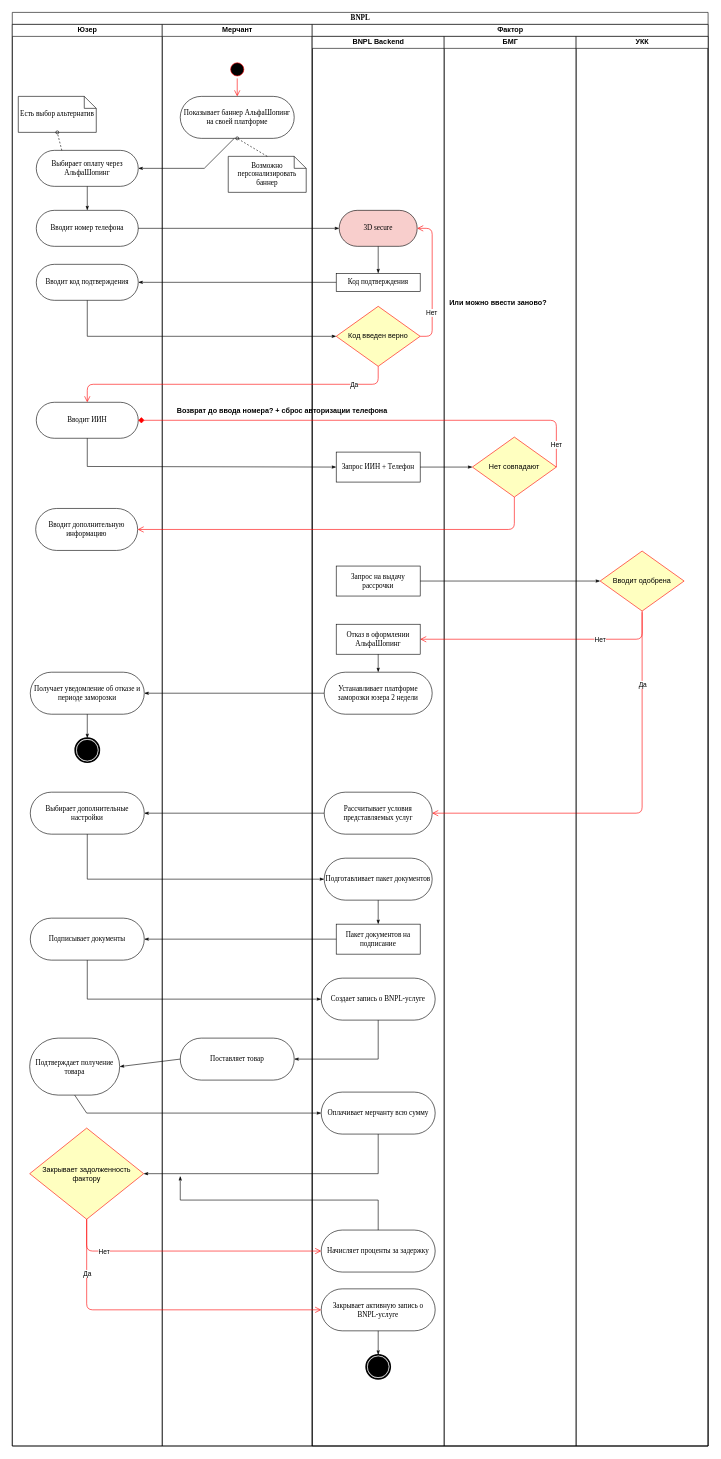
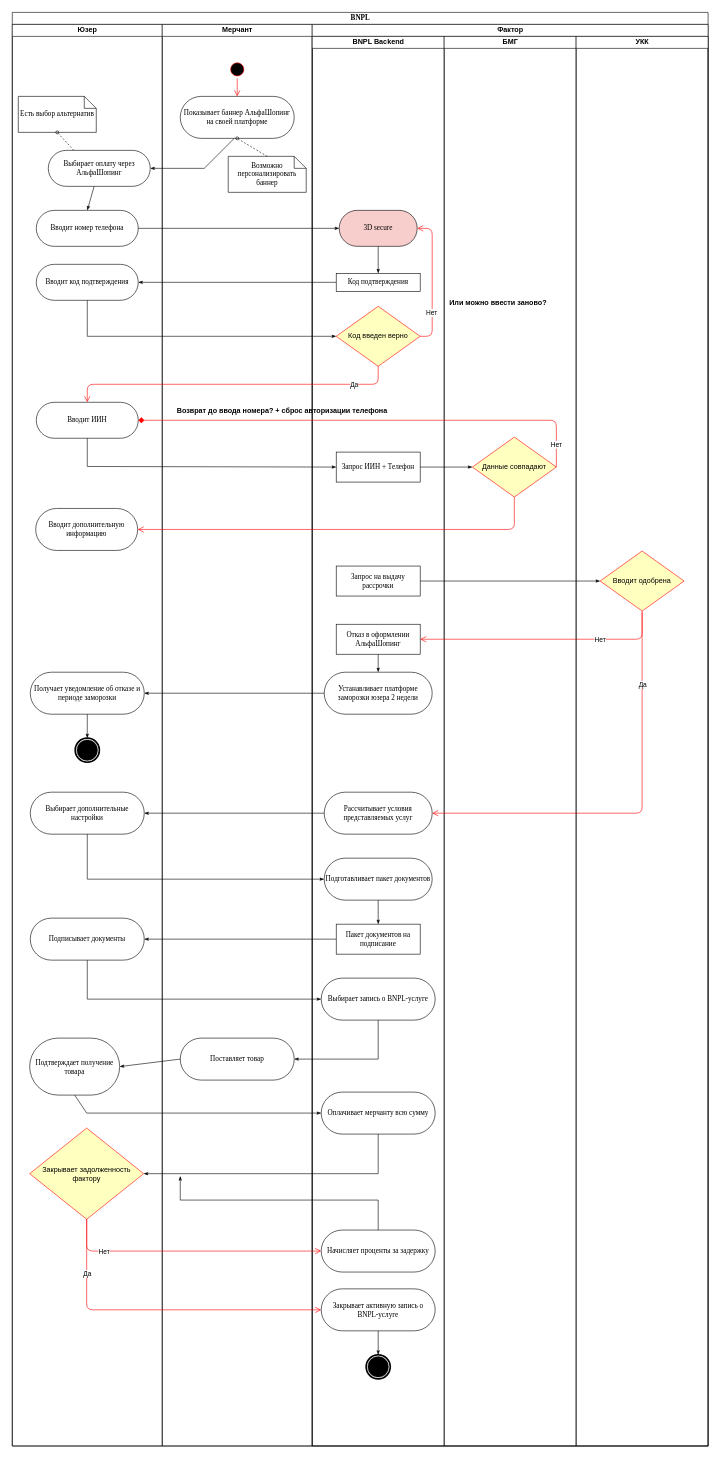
- <mxCell id="4" value="Выбирает оплату через АльфаШопинг" style="rounded=1;whiteSpace=wrap;html=1;shadow=0;comic=0;labelBackgroundColor=none;strokeWidth=1;fontFamily=Verdana;fontSize=12;align=center;arcSize=50;" parent="3" vertex="1"><mxGeometry x="40" y="210" width="170" height="60" as="geometry" /></mxCell>
+ <mxCell id="4" value="Выбирает оплату через АльфаШопинг" style="rounded=1;whiteSpace=wrap;html=1;shadow=0;comic=0;labelBackgroundColor=none;strokeWidth=1;fontFamily=Verdana;fontSize=12;align=center;arcSize=50;" parent="3" vertex="1"><mxGeometry x="60" y="210" width="170" height="60" as="geometry" /></mxCell>
- <mxCell id="52" value="Нет совпадают" style="rhombus;whiteSpace=wrap;html=1;fillColor=#ffffc0;strokeColor=#ff0000;" vertex="1" parent="51"><mxGeometry x="47" y="668" width="140" height="100" as="geometry" /></mxCell>
+ <mxCell id="52" value="Данные совпадают" style="rhombus;whiteSpace=wrap;html=1;fillColor=#ffffc0;strokeColor=#ff0000;" vertex="1" parent="51"><mxGeometry x="47" y="668" width="140" height="100" as="geometry" /></mxCell>
- <mxCell id="45" value="Создает запись о BNPL-услуге" style="rounded=1;whiteSpace=wrap;html=1;shadow=0;comic=0;labelBackgroundColor=none;strokeWidth=1;fontFamily=Verdana;fontSize=12;align=center;arcSize=50;" vertex="1" parent="26"><mxGeometry x="15" y="1570" width="190" height="70" as="geometry" /></mxCell>
+ <mxCell id="45" value="Выбирает запись о BNPL-услуге" style="rounded=1;whiteSpace=wrap;html=1;shadow=0;comic=0;labelBackgroundColor=none;strokeWidth=1;fontFamily=Verdana;fontSize=12;align=center;arcSize=50;" vertex="1" parent="26"><mxGeometry x="15" y="1570" width="190" height="70" as="geometry" /></mxCell>
